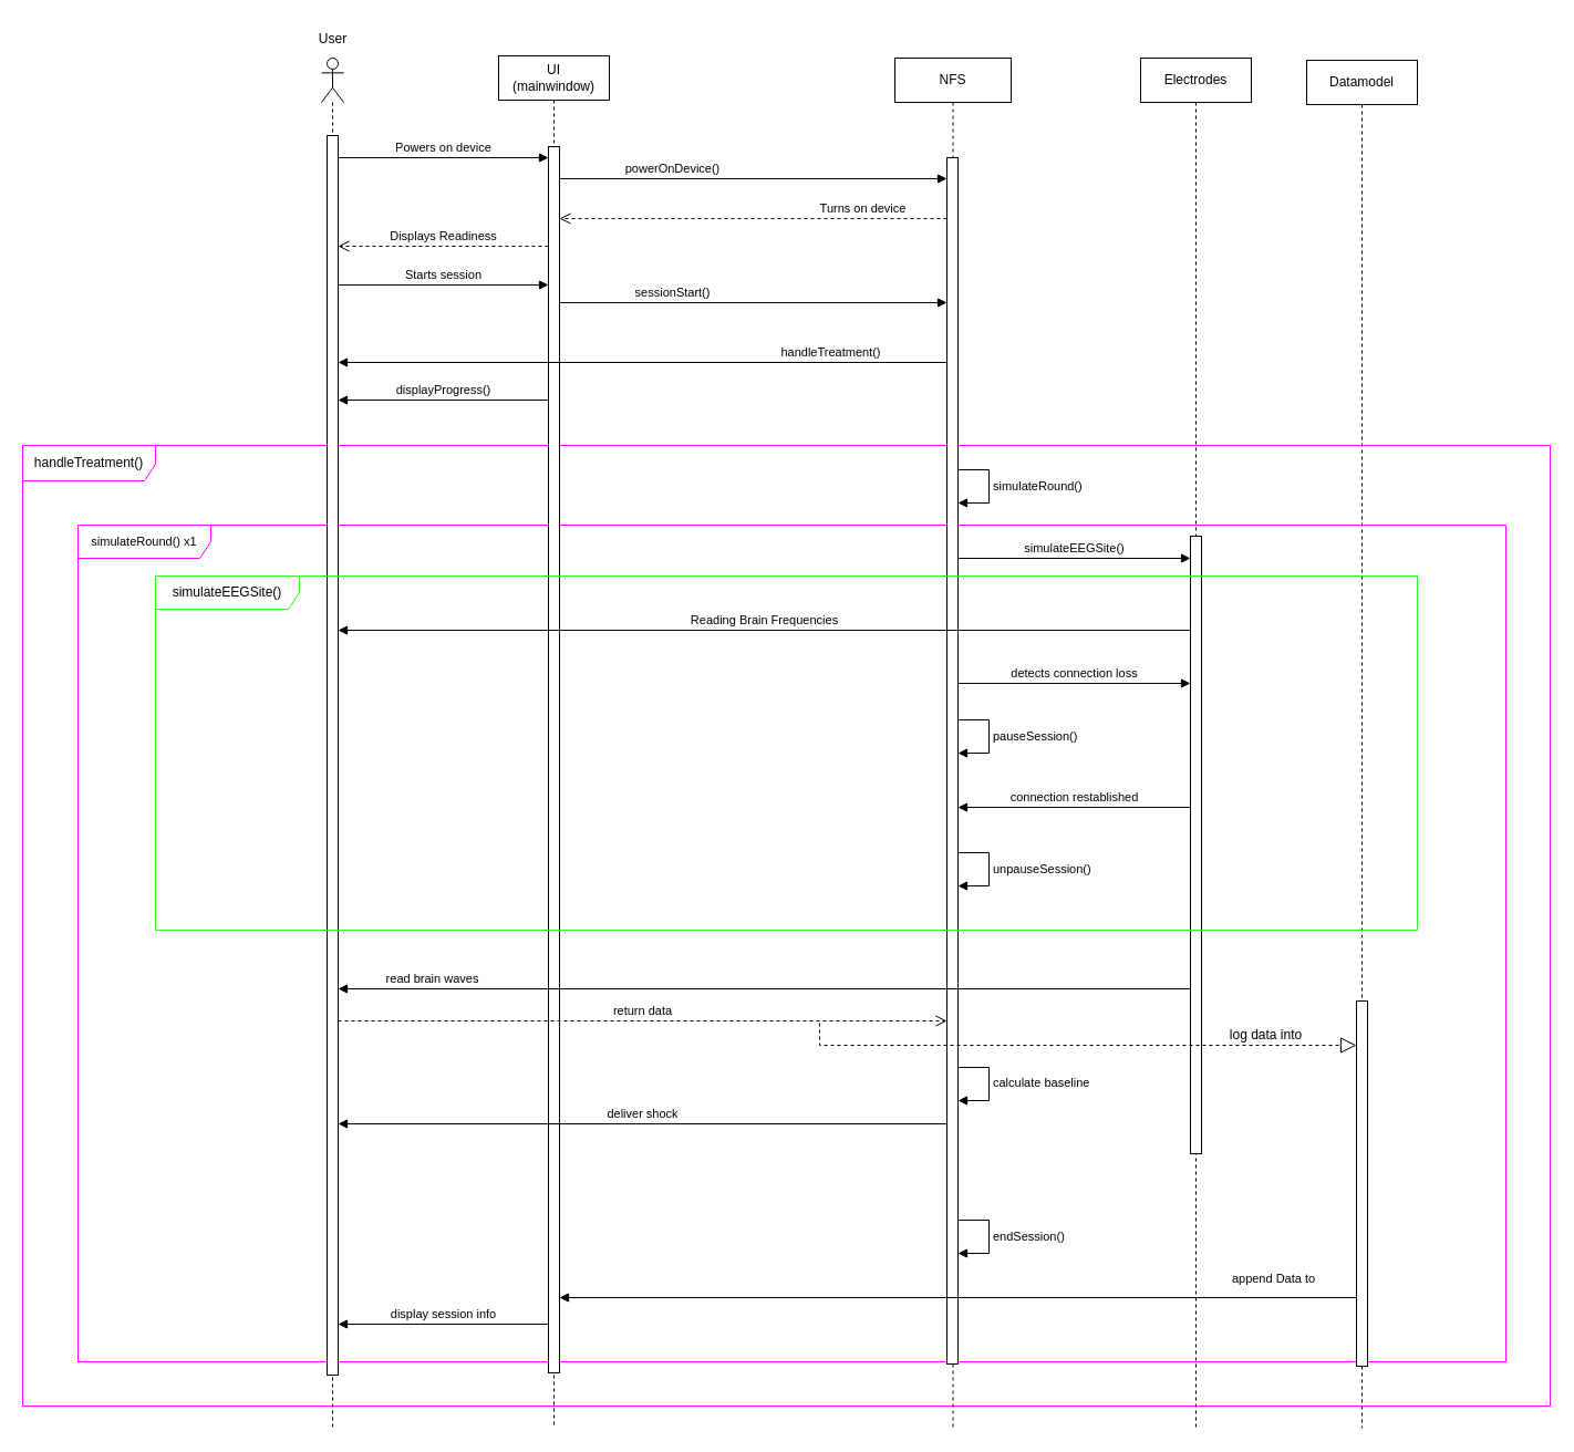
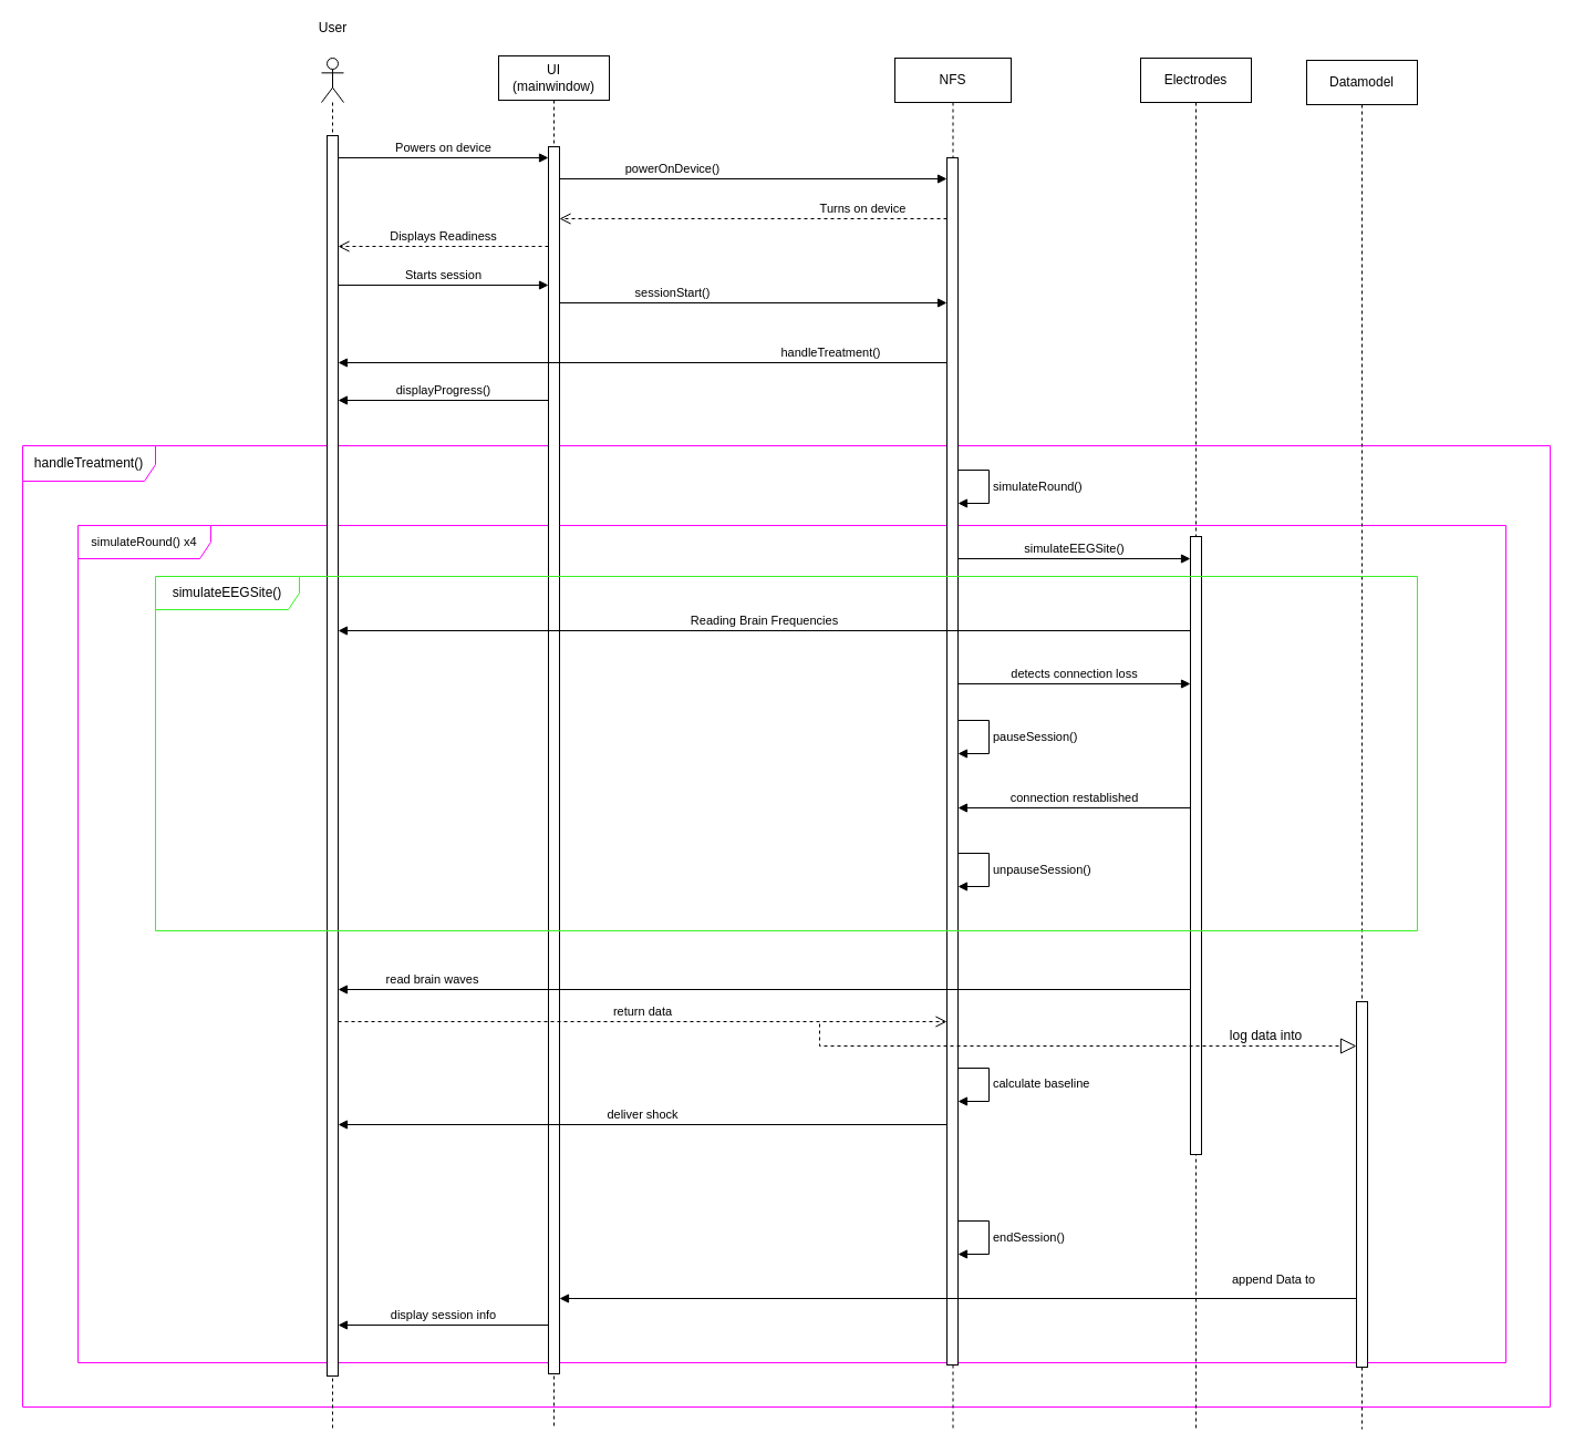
- <mxCell id="15" value="User" style="text;html=1;align=center;verticalAlign=middle;resizable=0;points=[];autosize=1;strokeColor=none;fillColor=none;" parent="1" vertex="1"><mxGeometry x="275" y="20" width="50" height="30" as="geometry" /></mxCell>
+ <mxCell id="15" value="User" style="text;html=1;align=center;verticalAlign=middle;resizable=0;points=[];autosize=1;strokeColor=none;fillColor=none;" parent="1" vertex="1"><mxGeometry x="275" y="10" width="50" height="30" as="geometry" /></mxCell>
- <mxCell id="3" value="&lt;span style=&quot;font-size: 11px; text-align: left; text-wrap: nowrap;&quot;&gt;simulateRound() x1&lt;/span&gt;" style="shape=umlFrame;whiteSpace=wrap;html=1;pointerEvents=0;strokeColor=#FF00FF;width=120;height=30;" parent="1" vertex="1"><mxGeometry x="70" y="474" width="1290" height="756" as="geometry" /></mxCell>
+ <mxCell id="3" value="&lt;span style=&quot;font-size: 11px; text-align: left; text-wrap: nowrap;&quot;&gt;simulateRound() x4&lt;/span&gt;" style="shape=umlFrame;whiteSpace=wrap;html=1;pointerEvents=0;strokeColor=#FF00FF;width=120;height=30;" parent="1" vertex="1"><mxGeometry x="70" y="474" width="1290" height="756" as="geometry" /></mxCell>
